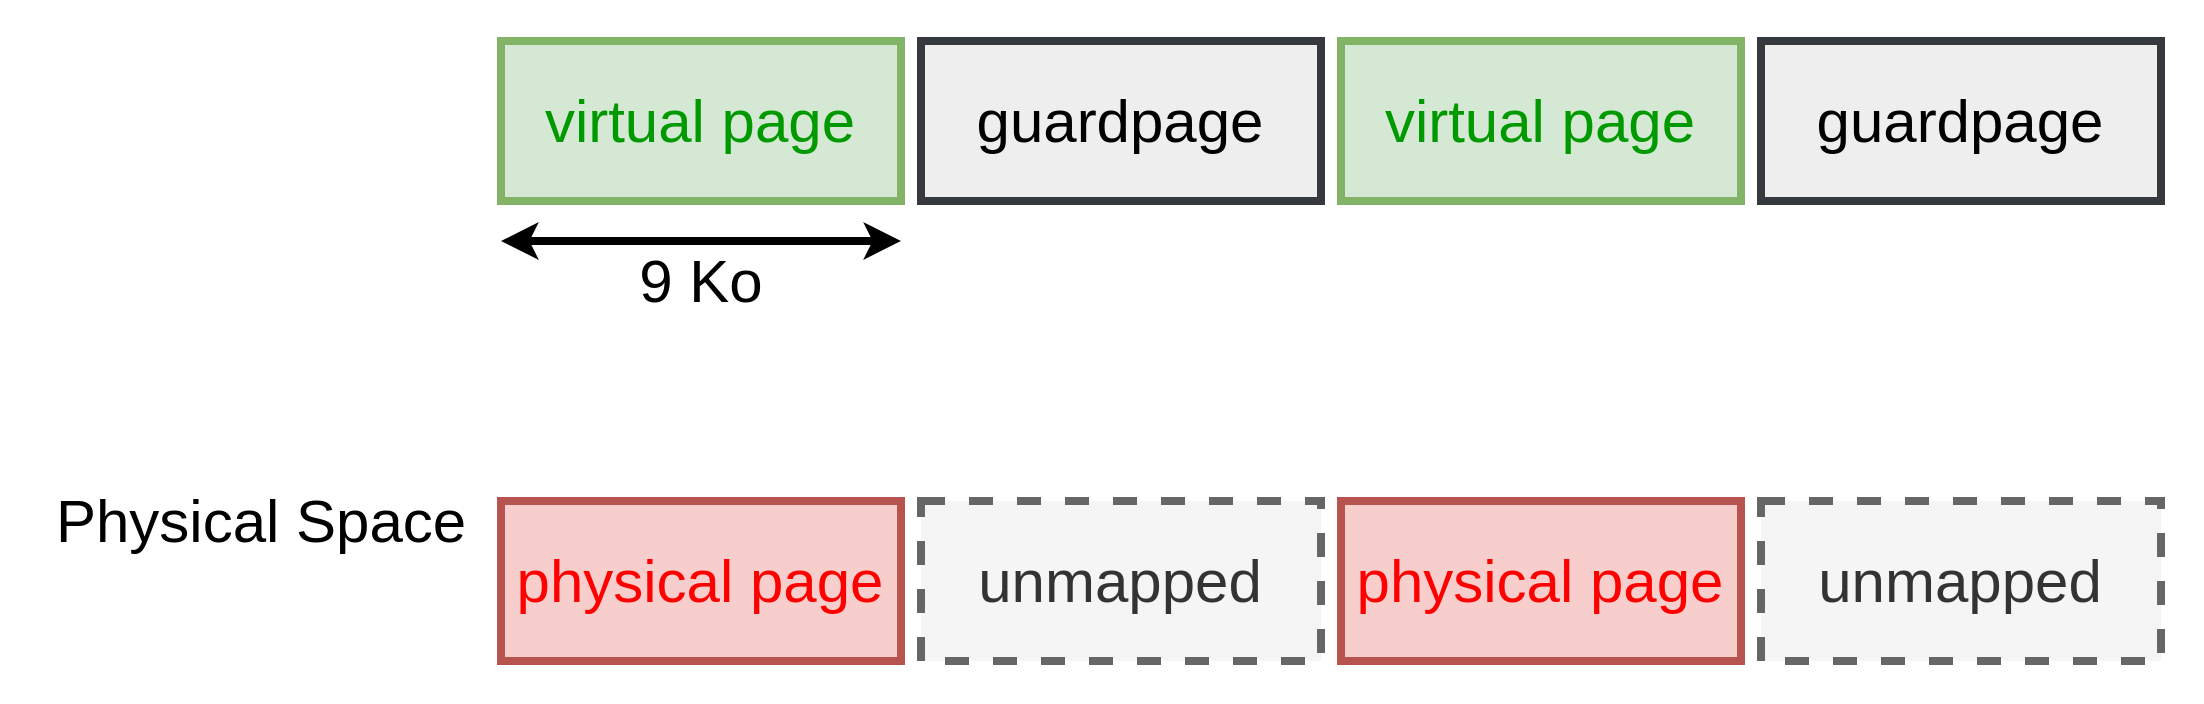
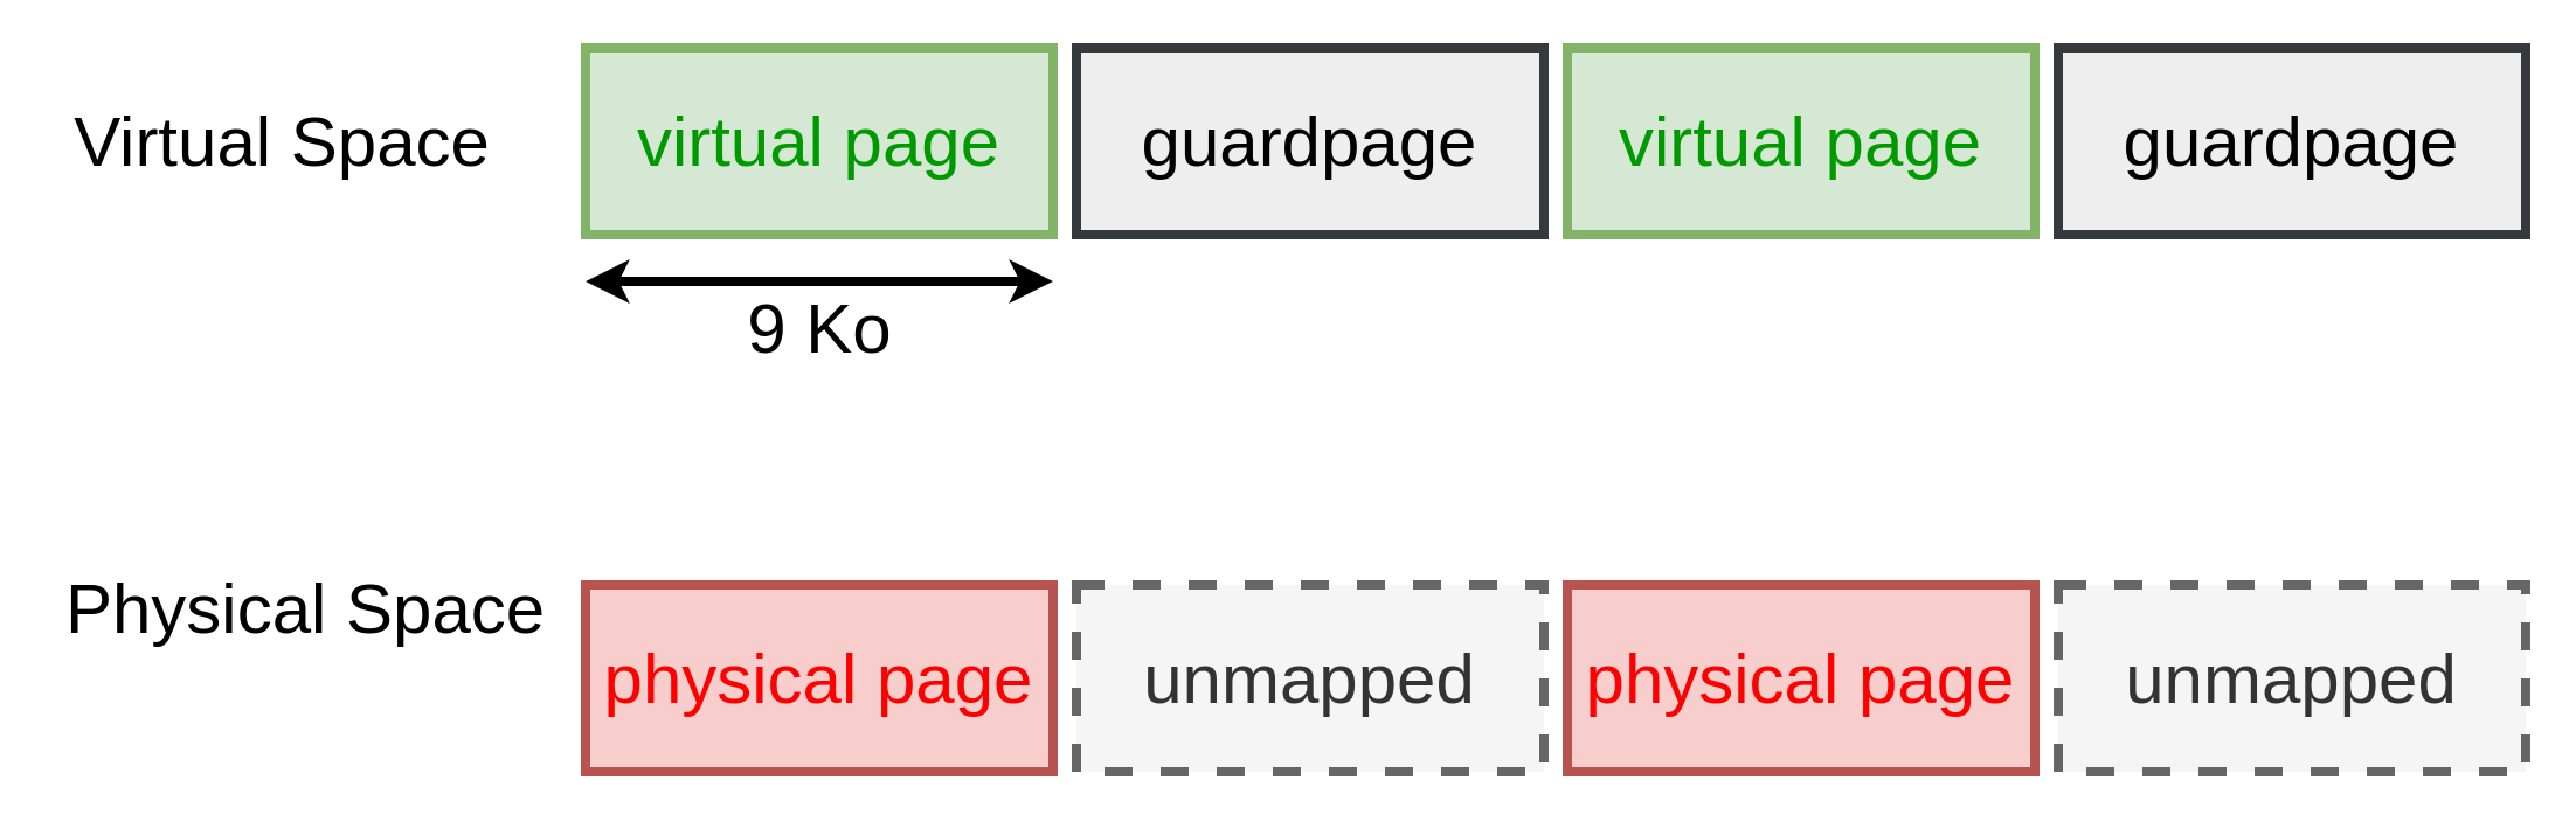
+ <mxCell id="11" value="Virtual Space" style="text;html=1;align=center;verticalAlign=middle;resizable=0;points=[];autosize=1;strokeColor=none;fillColor=none;fontSize=30;fontColor=#000000;" vertex="1" parent="1"><mxGeometry x="25" y="40" width="190" height="40" as="geometry" /></mxCell>
